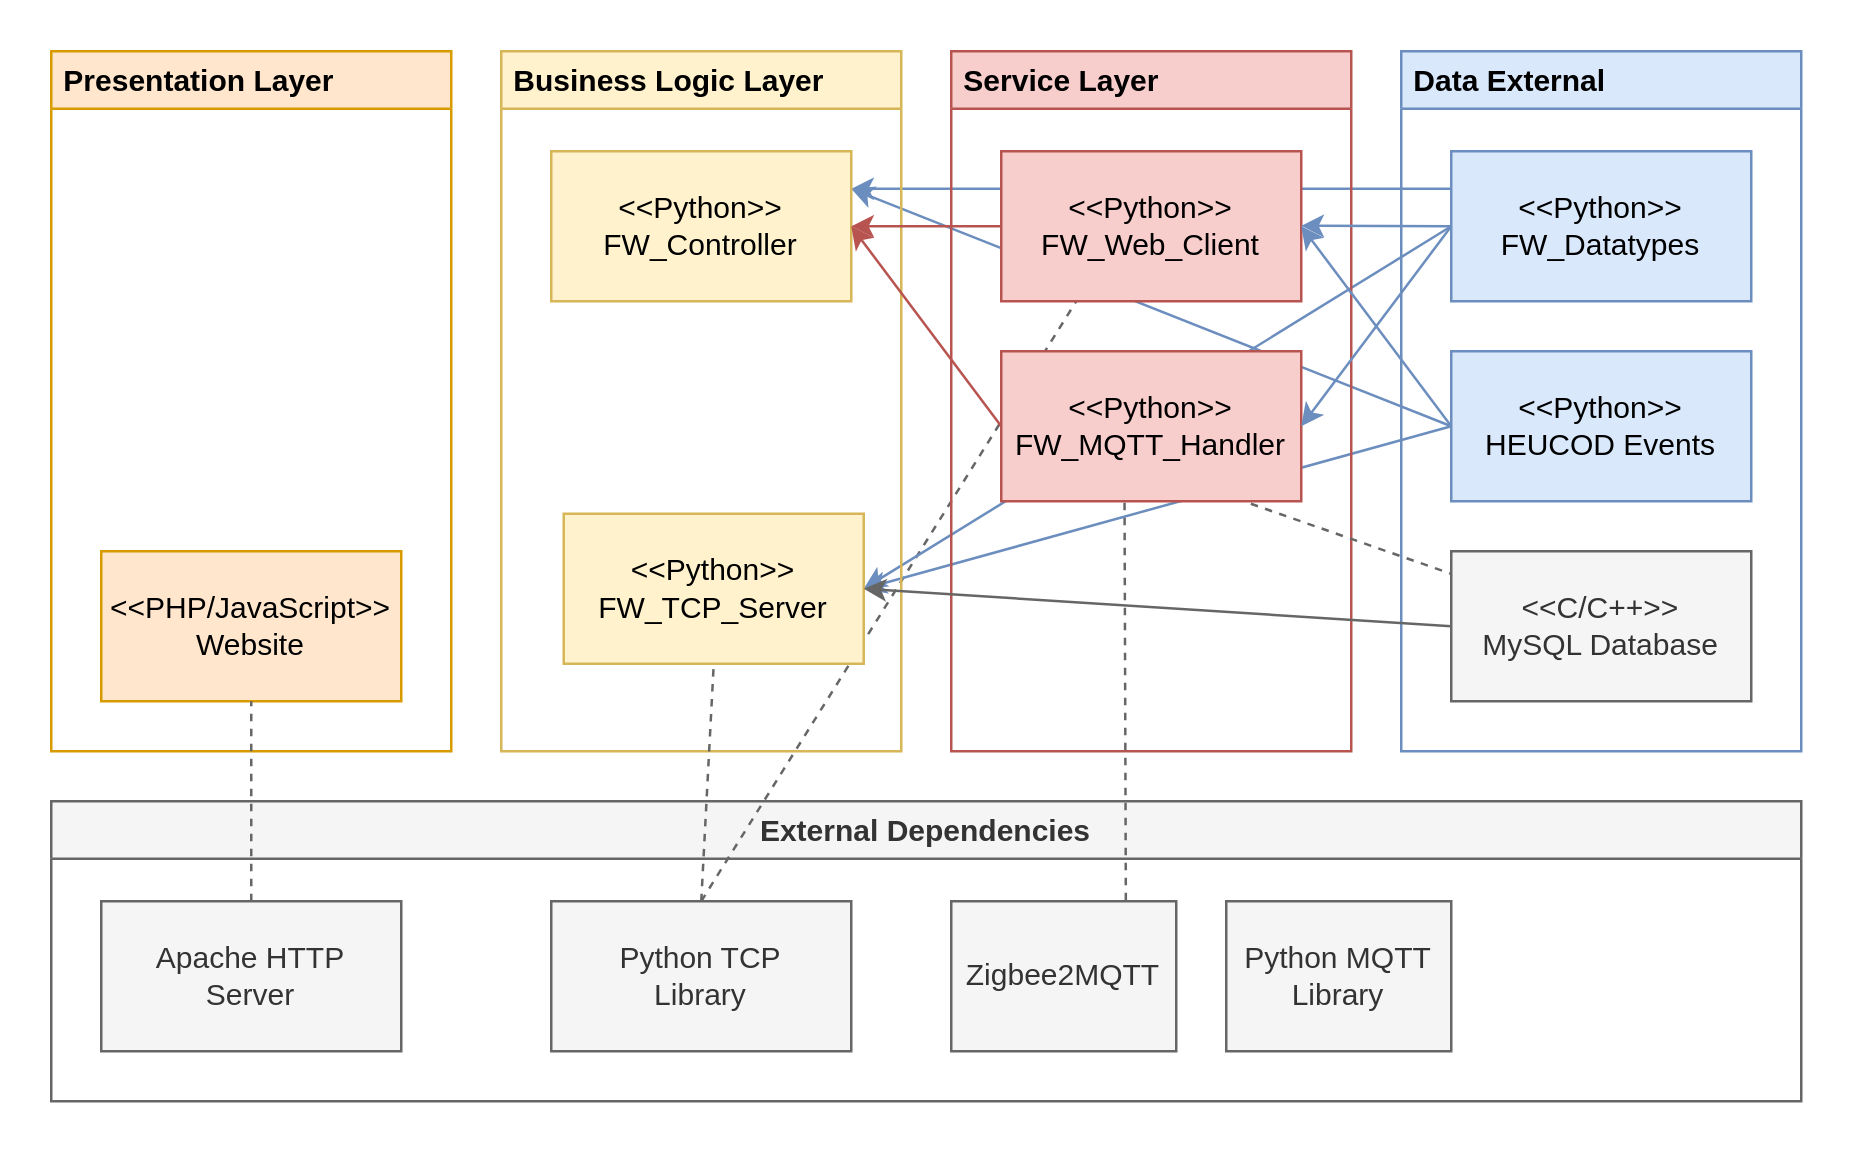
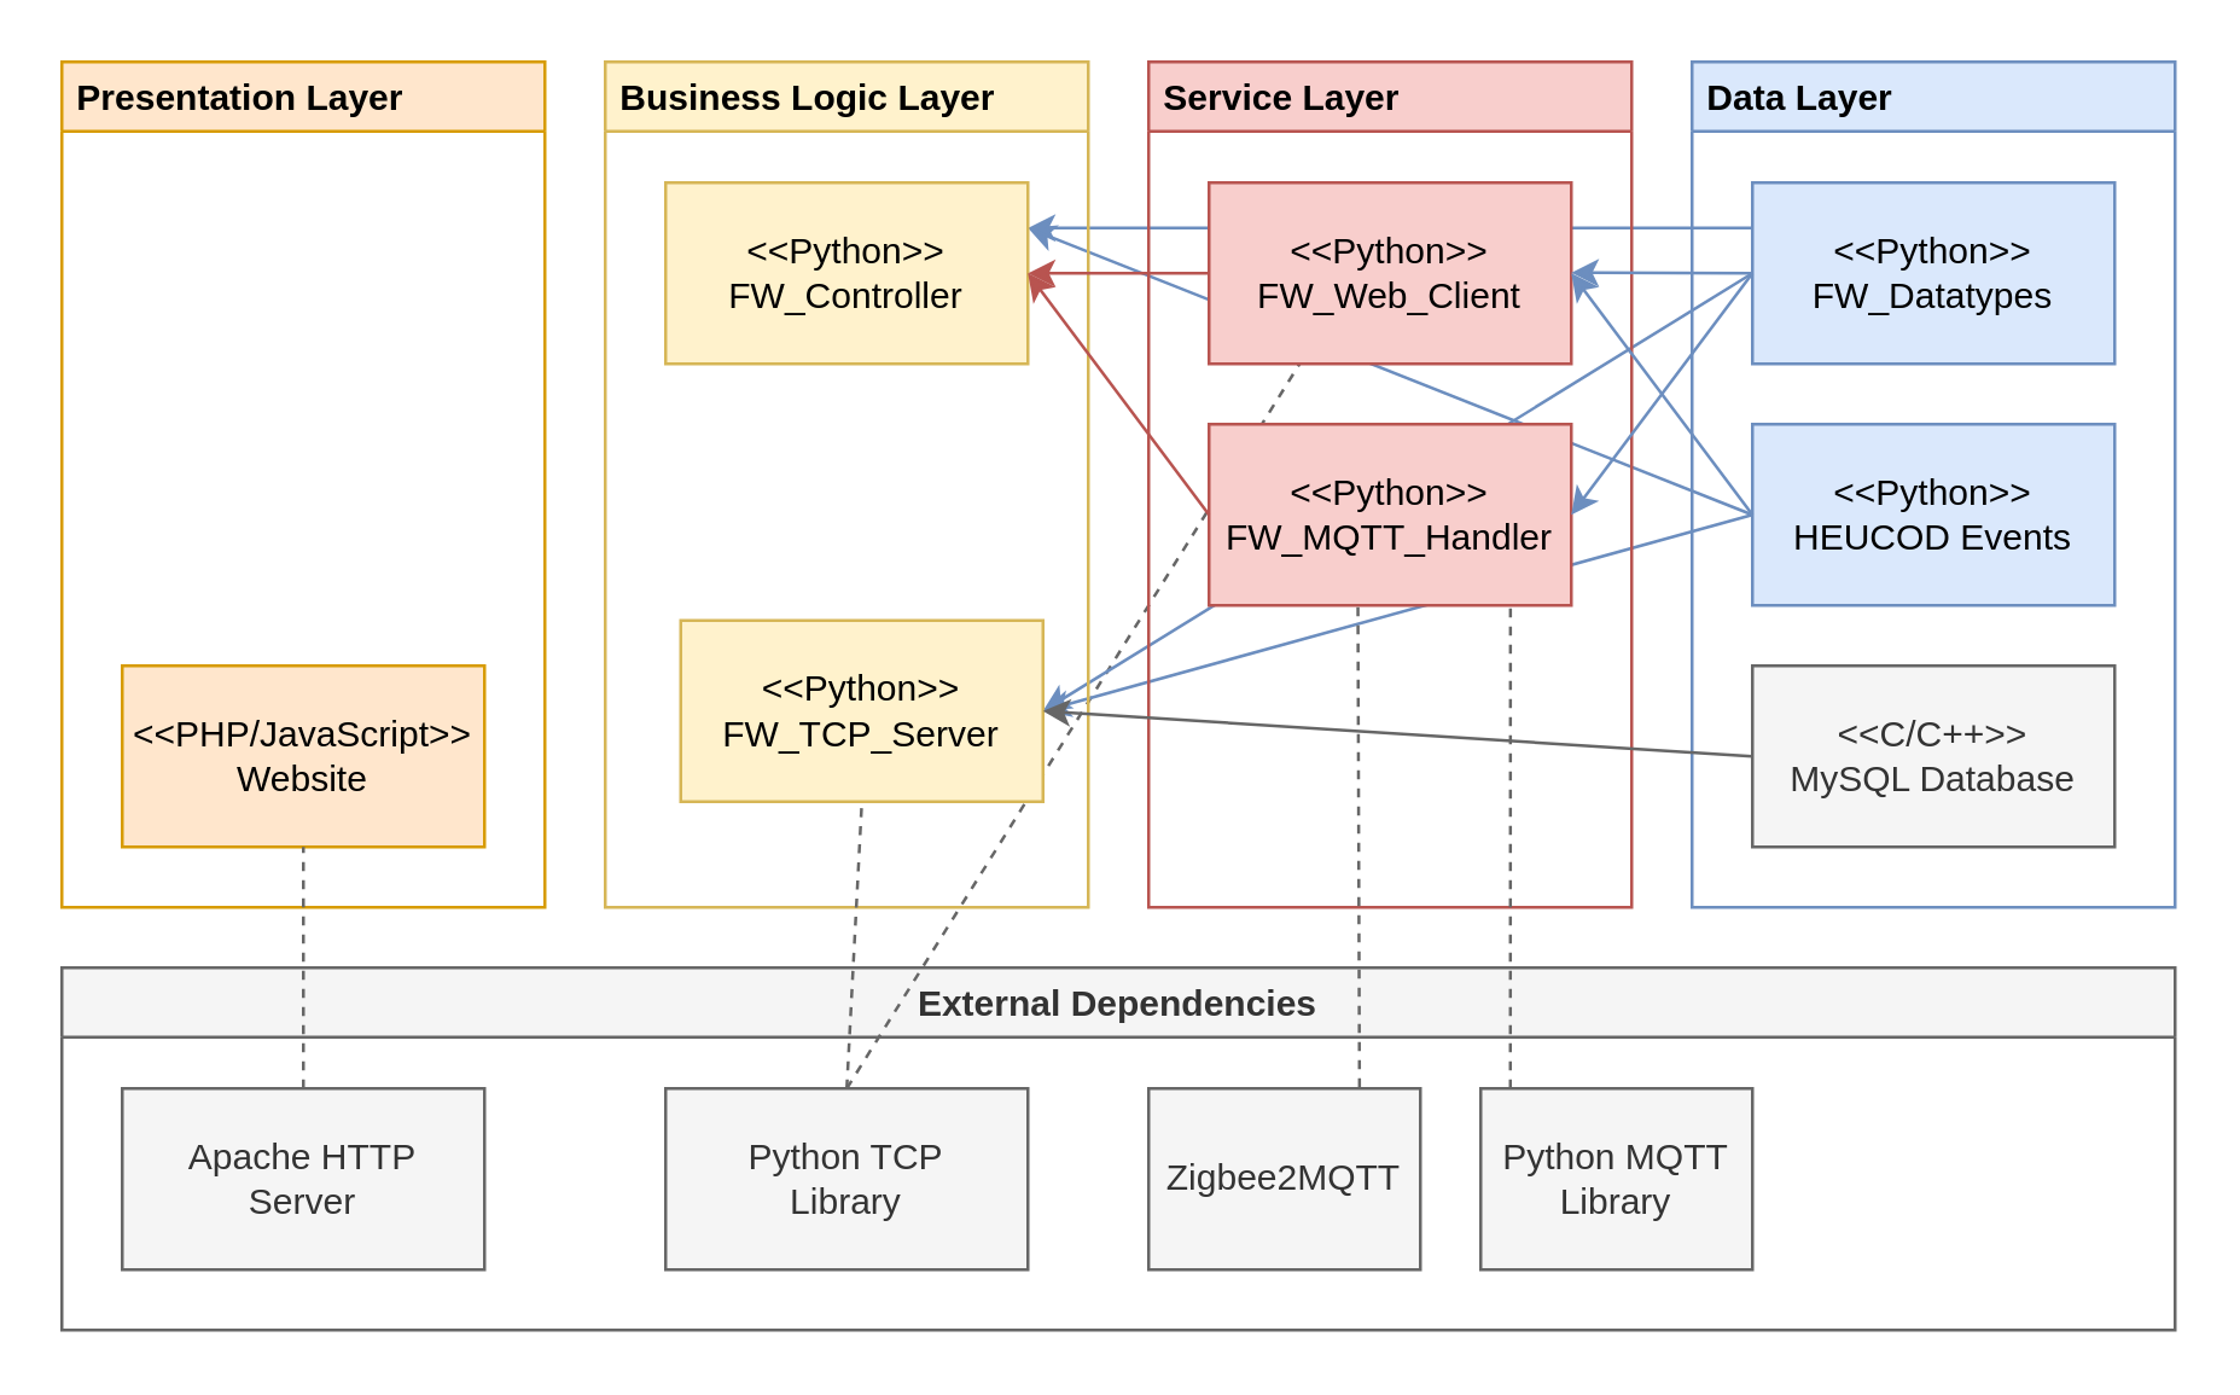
- <mxCell id="20" value=" Data External" style="swimlane;align=left;fillColor=#dae8fc;strokeColor=#6c8ebf;" parent="1" vertex="1"><mxGeometry x="560" y="20" width="160" height="280" as="geometry" /></mxCell>
+ <mxCell id="20" value=" Data Layer" style="swimlane;align=left;fillColor=#dae8fc;strokeColor=#6c8ebf;" parent="1" vertex="1"><mxGeometry x="560" y="20" width="160" height="280" as="geometry" /></mxCell>
- <mxCell id="28" style="edgeStyle=none;rounded=0;orthogonalLoop=1;jettySize=auto;html=1;endArrow=none;endFill=0;dashed=1;exitX=0.832;exitY=1.017;exitDx=0;exitDy=0;exitPerimeter=0;fillColor=#f5f5f5;strokeColor=#666666;" parent="1" source="18" target="22" edge="1"><mxGeometry relative="1" as="geometry"><mxPoint x="490" y="200" as="sourcePoint" /></mxGeometry></mxCell>
+ <mxCell id="28" style="edgeStyle=none;rounded=0;orthogonalLoop=1;jettySize=auto;html=1;entryX=0.109;entryY=0.008;entryDx=0;entryDy=0;endArrow=none;endFill=0;entryPerimeter=0;dashed=1;exitX=0.832;exitY=1.017;exitDx=0;exitDy=0;exitPerimeter=0;fillColor=#f5f5f5;strokeColor=#666666;" parent="1" source="18" target="5" edge="1"><mxGeometry relative="1" as="geometry"><mxPoint x="490" y="200" as="sourcePoint" /></mxGeometry></mxCell>
